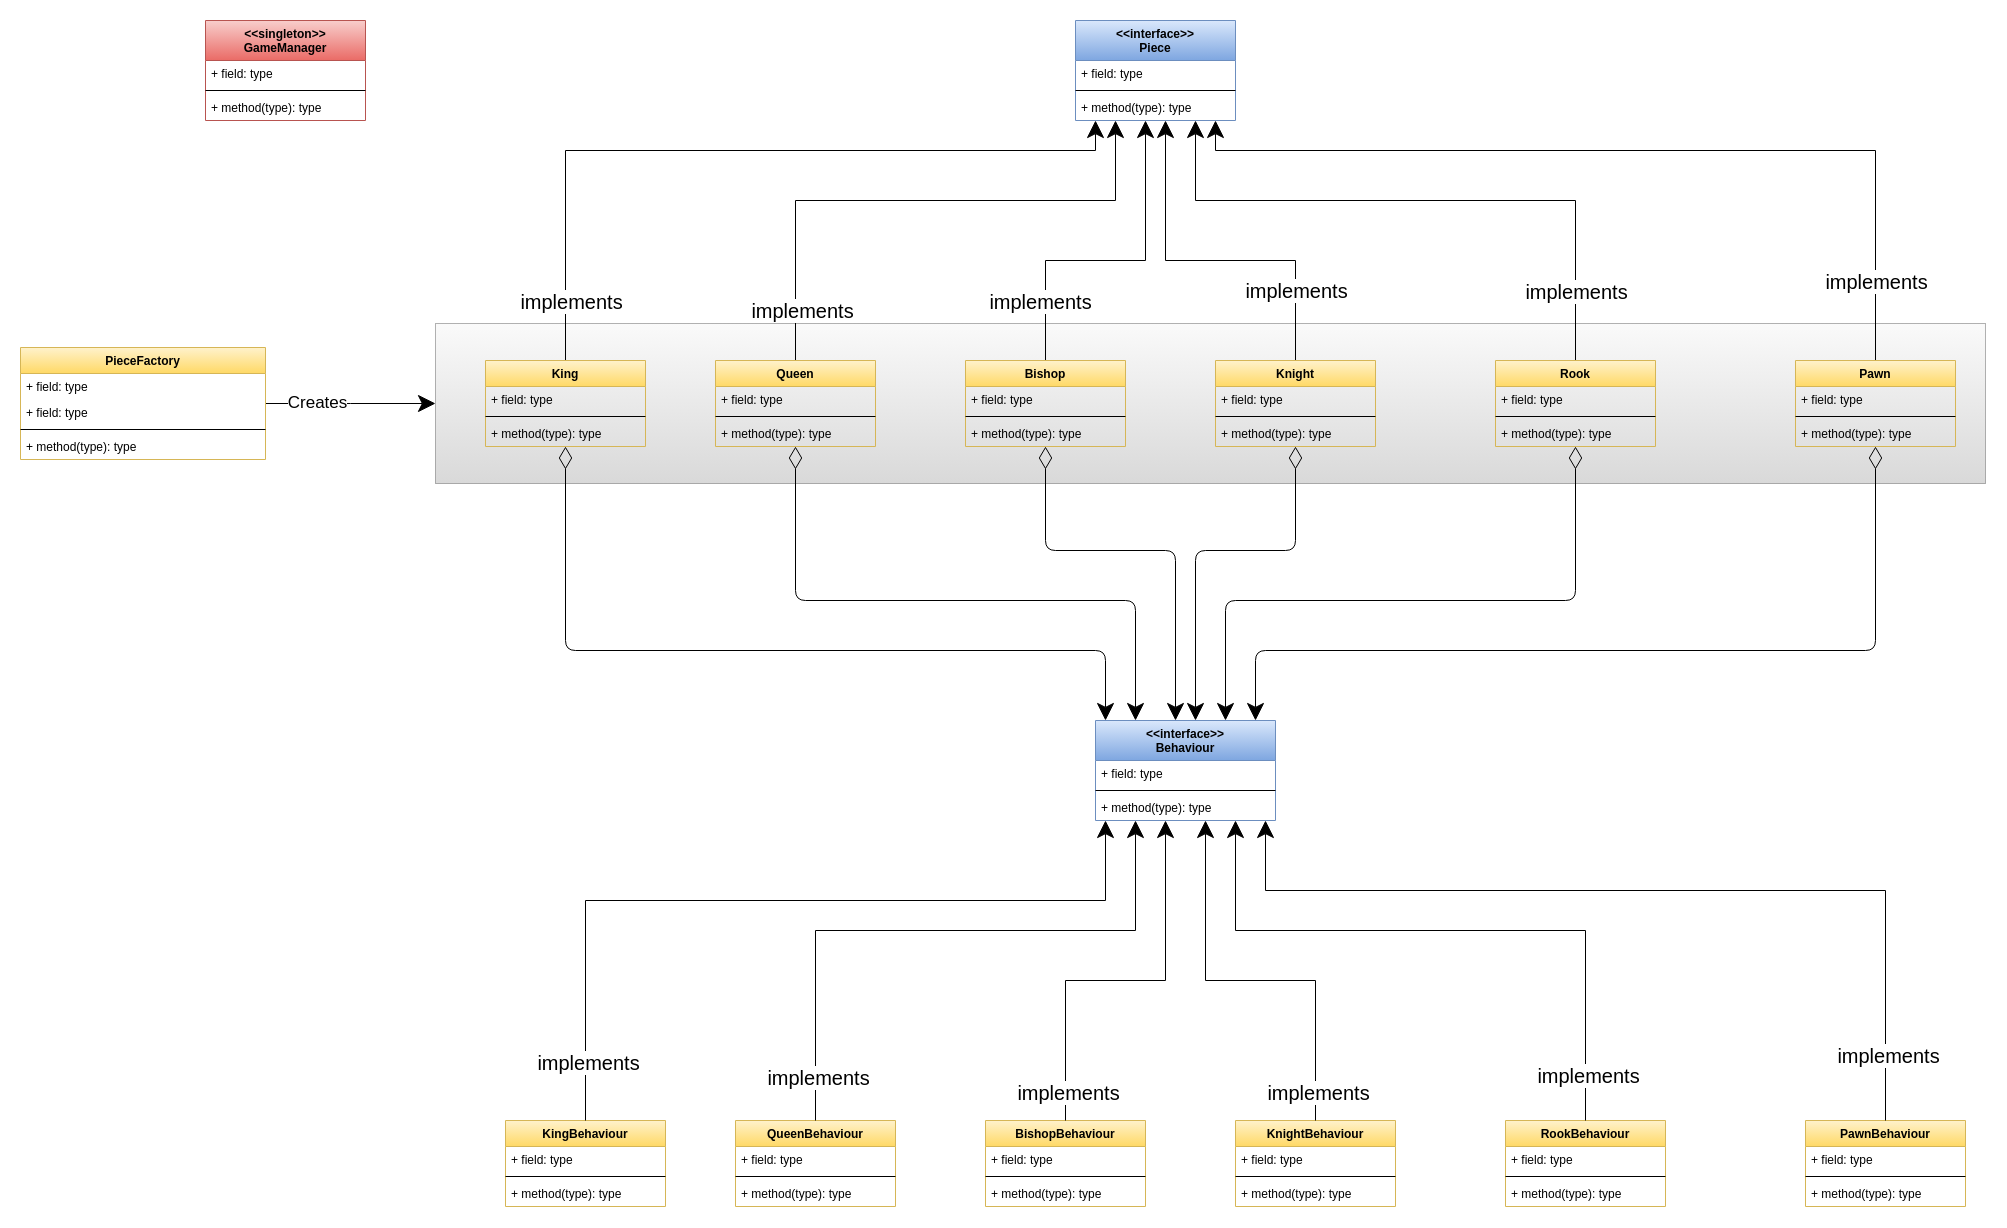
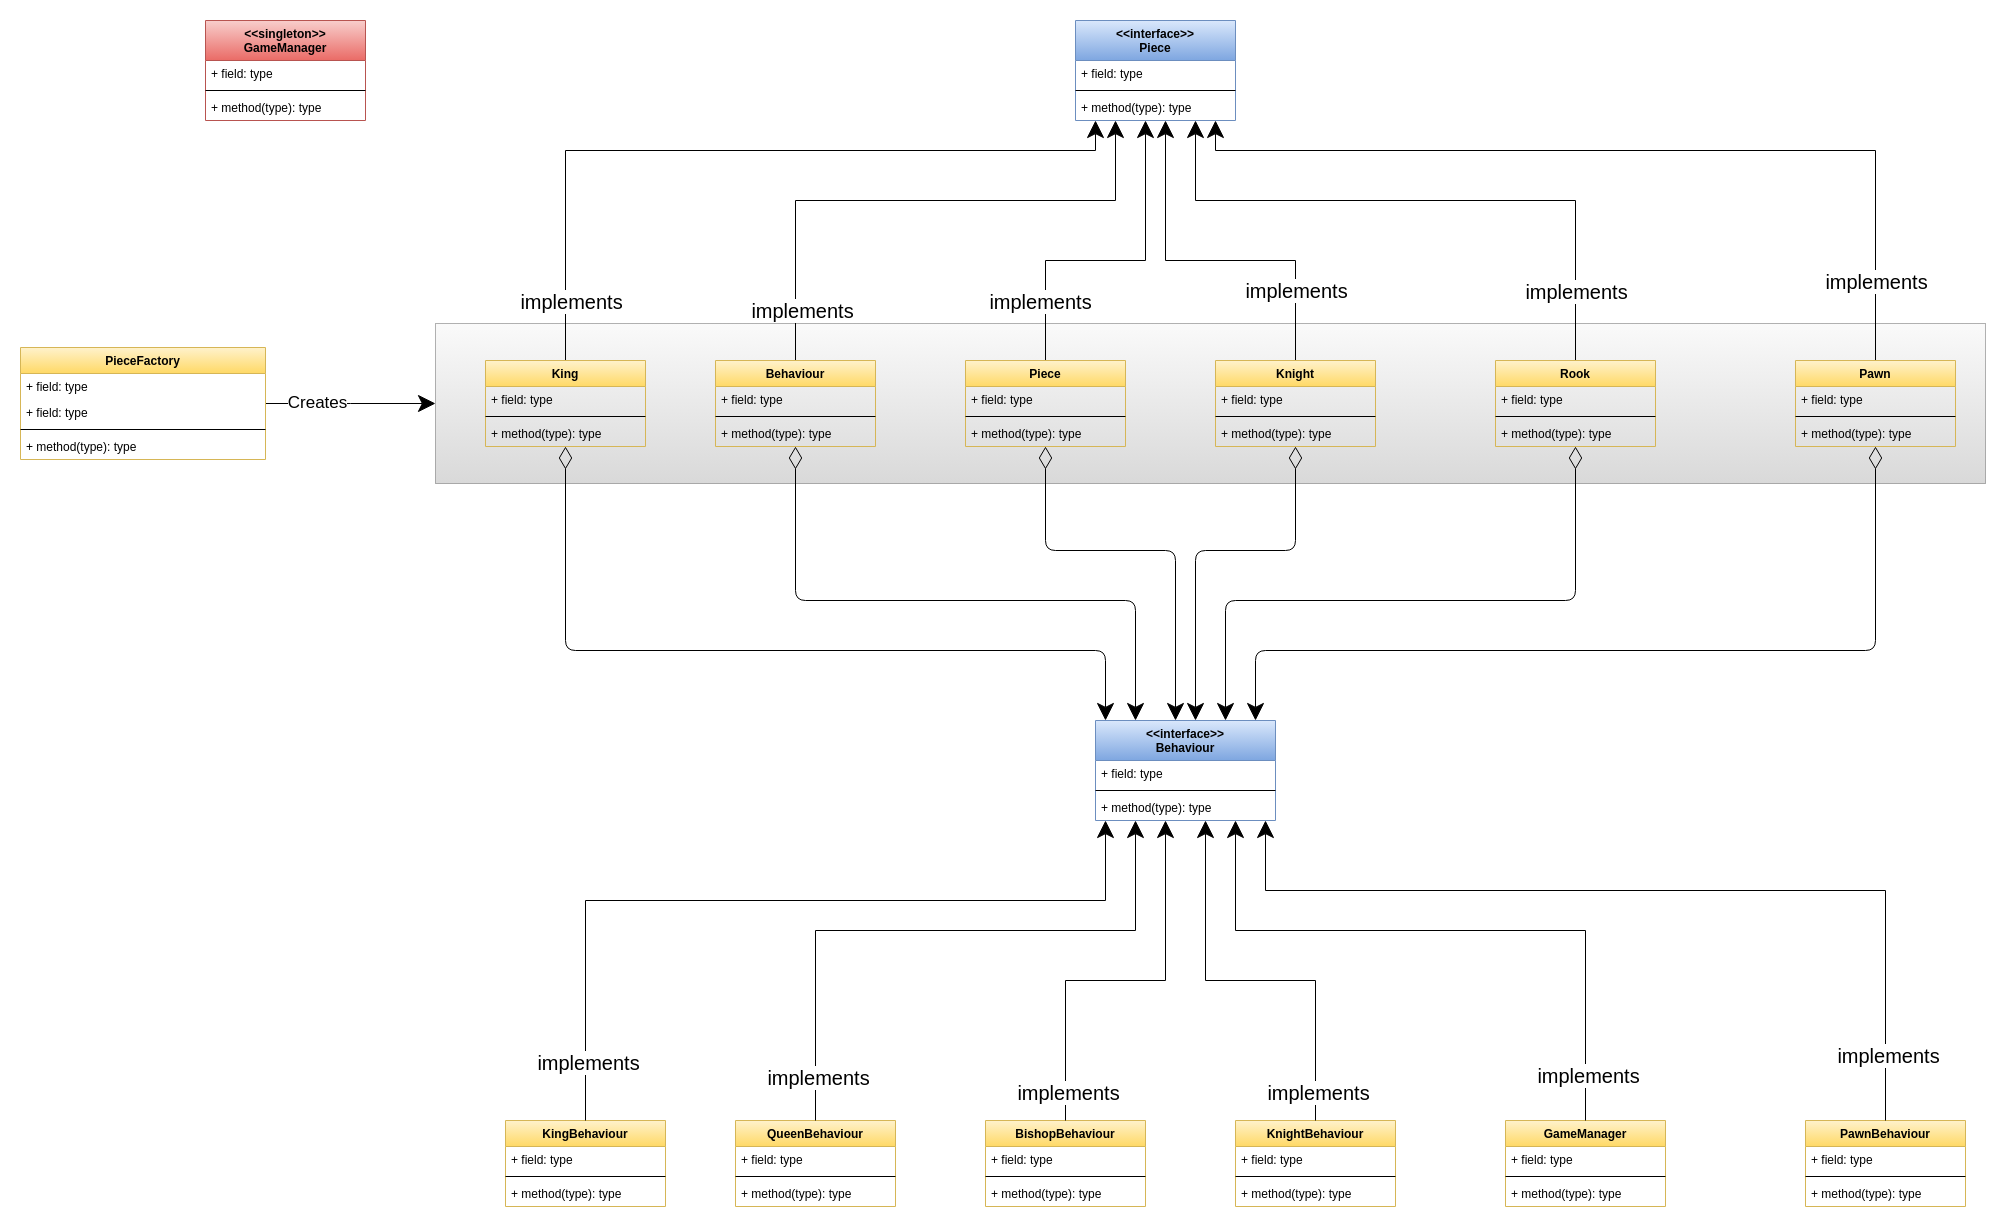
- <mxCell id="17" value="Queen" style="swimlane;fontStyle=1;align=center;verticalAlign=top;childLayout=stackLayout;horizontal=1;startSize=26;horizontalStack=0;resizeParent=1;resizeParentMax=0;resizeLast=0;collapsible=1;marginBottom=0;gradientColor=#ffd966;fillColor=#fff2cc;strokeColor=#d6b656;" parent="1" vertex="1"><mxGeometry x="715" y="360" width="160" height="86" as="geometry" /></mxCell>
+ <mxCell id="17" value="Behaviour" style="swimlane;fontStyle=1;align=center;verticalAlign=top;childLayout=stackLayout;horizontal=1;startSize=26;horizontalStack=0;resizeParent=1;resizeParentMax=0;resizeLast=0;collapsible=1;marginBottom=0;gradientColor=#ffd966;fillColor=#fff2cc;strokeColor=#d6b656;" parent="1" vertex="1"><mxGeometry x="715" y="360" width="160" height="86" as="geometry" /></mxCell>
- <mxCell id="23" value="Bishop" style="swimlane;fontStyle=1;align=center;verticalAlign=top;childLayout=stackLayout;horizontal=1;startSize=26;horizontalStack=0;resizeParent=1;resizeParentMax=0;resizeLast=0;collapsible=1;marginBottom=0;gradientColor=#ffd966;fillColor=#fff2cc;strokeColor=#d6b656;" parent="1" vertex="1"><mxGeometry x="965" y="360" width="160" height="86" as="geometry" /></mxCell>
+ <mxCell id="23" value="Piece" style="swimlane;fontStyle=1;align=center;verticalAlign=top;childLayout=stackLayout;horizontal=1;startSize=26;horizontalStack=0;resizeParent=1;resizeParentMax=0;resizeLast=0;collapsible=1;marginBottom=0;gradientColor=#ffd966;fillColor=#fff2cc;strokeColor=#d6b656;" parent="1" vertex="1"><mxGeometry x="965" y="360" width="160" height="86" as="geometry" /></mxCell>
- <mxCell id="74" value="RookBehaviour" style="swimlane;fontStyle=1;align=center;verticalAlign=top;childLayout=stackLayout;horizontal=1;startSize=26;horizontalStack=0;resizeParent=1;resizeParentMax=0;resizeLast=0;collapsible=1;marginBottom=0;gradientColor=#ffd966;fillColor=#fff2cc;strokeColor=#d6b656;" vertex="1" parent="1"><mxGeometry x="1505" y="1120" width="160" height="86" as="geometry" /></mxCell>
+ <mxCell id="74" value="GameManager" style="swimlane;fontStyle=1;align=center;verticalAlign=top;childLayout=stackLayout;horizontal=1;startSize=26;horizontalStack=0;resizeParent=1;resizeParentMax=0;resizeLast=0;collapsible=1;marginBottom=0;gradientColor=#ffd966;fillColor=#fff2cc;strokeColor=#d6b656;" vertex="1" parent="1"><mxGeometry x="1505" y="1120" width="160" height="86" as="geometry" /></mxCell>
